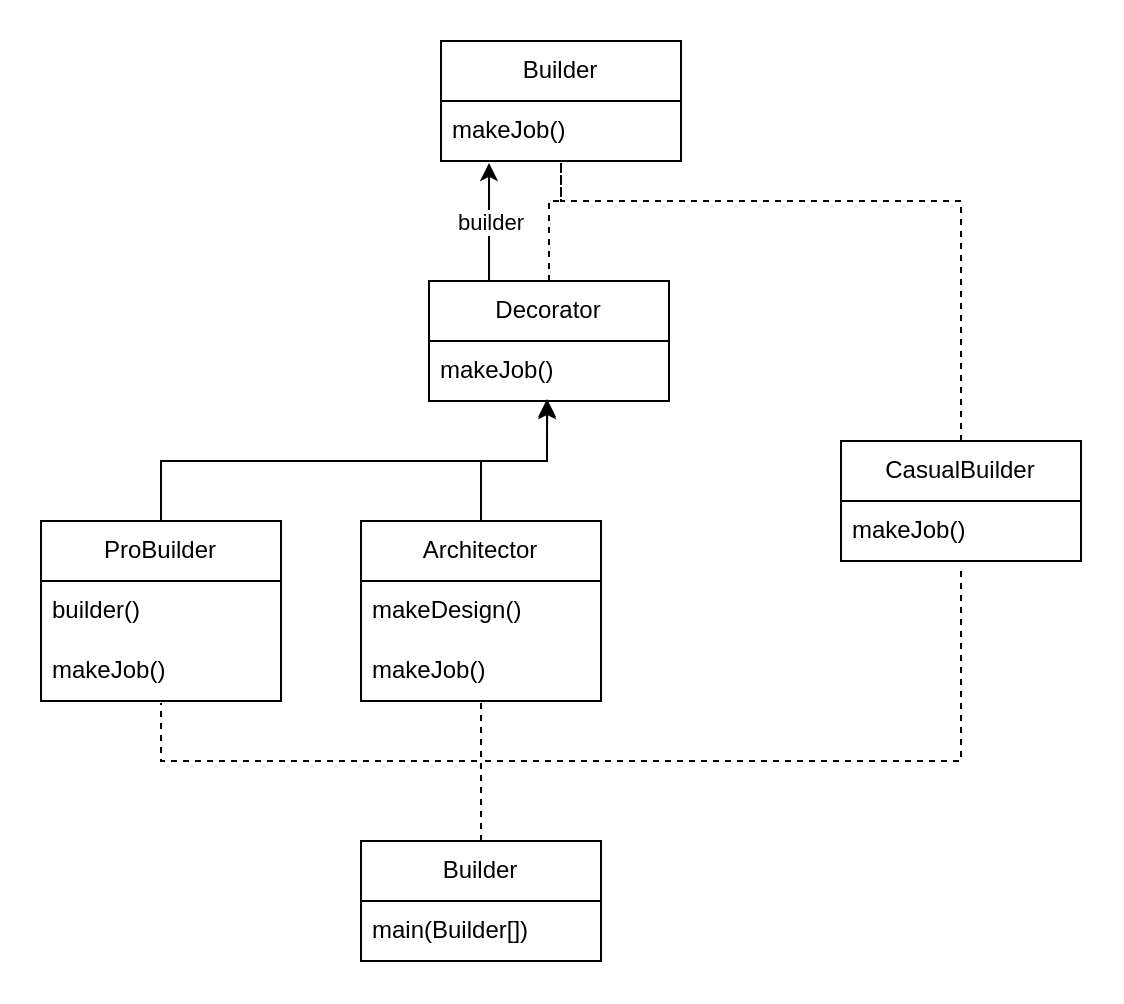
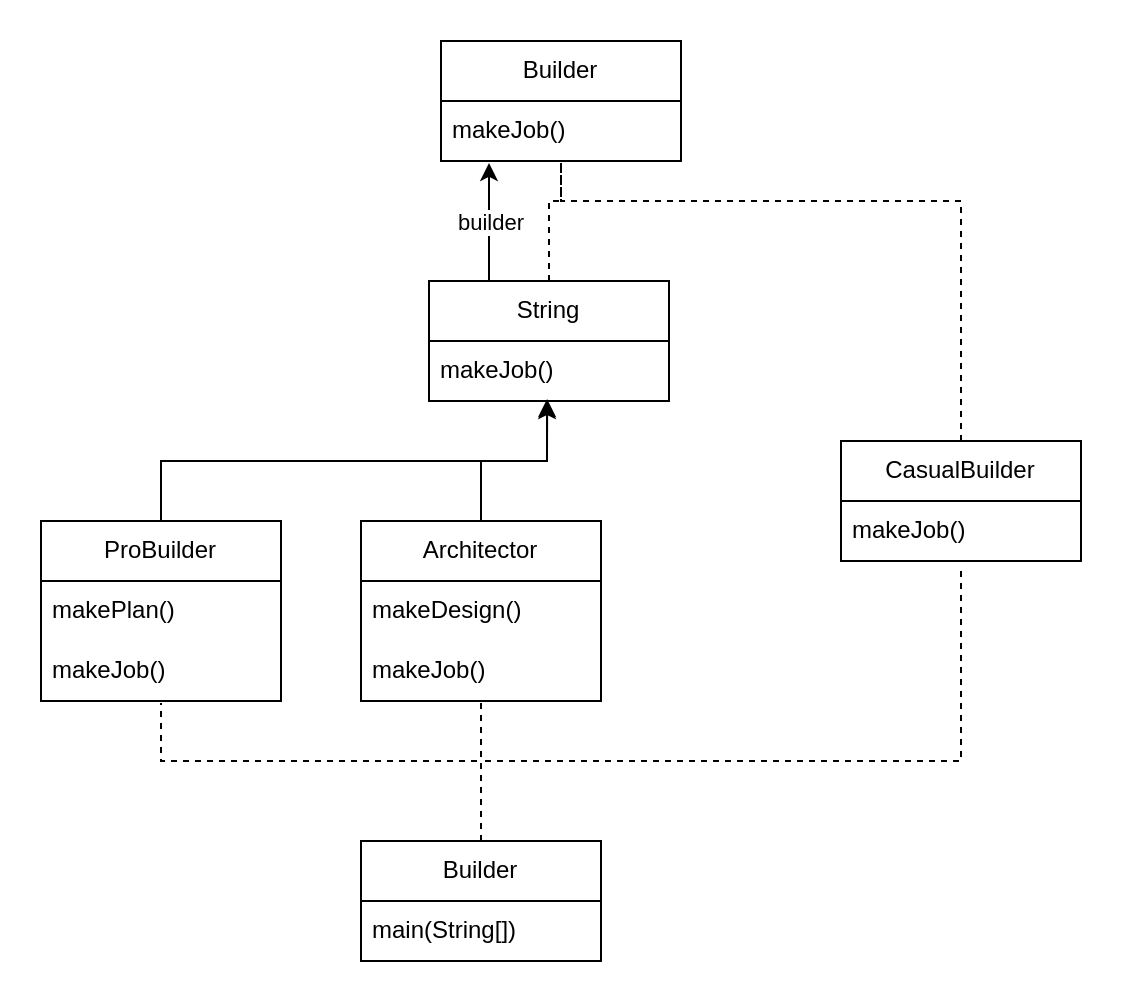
- <mxCell id="4" value="Decorator" style="swimlane;fontStyle=0;childLayout=stackLayout;horizontal=1;startSize=30;horizontalStack=0;resizeParent=1;resizeParentMax=0;resizeLast=0;collapsible=1;marginBottom=0;whiteSpace=wrap;html=1;" vertex="1" parent="1"><mxGeometry x="214" y="140" width="120" height="60" as="geometry" /></mxCell>
+ <mxCell id="4" value="String" style="swimlane;fontStyle=0;childLayout=stackLayout;horizontal=1;startSize=30;horizontalStack=0;resizeParent=1;resizeParentMax=0;resizeLast=0;collapsible=1;marginBottom=0;whiteSpace=wrap;html=1;" vertex="1" parent="1"><mxGeometry x="214" y="140" width="120" height="60" as="geometry" /></mxCell>
- <mxCell id="12" value="builder()" style="text;strokeColor=none;fillColor=none;align=left;verticalAlign=middle;spacingLeft=4;spacingRight=4;overflow=hidden;points=[[0,0.5],[1,0.5]];portConstraint=eastwest;rotatable=0;whiteSpace=wrap;html=1;" vertex="1" parent="11"><mxGeometry y="30" width="120" height="30" as="geometry" /></mxCell>
+ <mxCell id="12" value="makePlan()" style="text;strokeColor=none;fillColor=none;align=left;verticalAlign=middle;spacingLeft=4;spacingRight=4;overflow=hidden;points=[[0,0.5],[1,0.5]];portConstraint=eastwest;rotatable=0;whiteSpace=wrap;html=1;" vertex="1" parent="11"><mxGeometry y="30" width="120" height="30" as="geometry" /></mxCell>
- <mxCell id="9" value="main(Builder[])" style="text;strokeColor=none;fillColor=none;align=left;verticalAlign=middle;spacingLeft=4;spacingRight=4;overflow=hidden;points=[[0,0.5],[1,0.5]];portConstraint=eastwest;rotatable=0;whiteSpace=wrap;html=1;" vertex="1" parent="8"><mxGeometry y="30" width="120" height="30" as="geometry" /></mxCell>
+ <mxCell id="9" value="main(String[])" style="text;strokeColor=none;fillColor=none;align=left;verticalAlign=middle;spacingLeft=4;spacingRight=4;overflow=hidden;points=[[0,0.5],[1,0.5]];portConstraint=eastwest;rotatable=0;whiteSpace=wrap;html=1;" vertex="1" parent="8"><mxGeometry y="30" width="120" height="30" as="geometry" /></mxCell>
